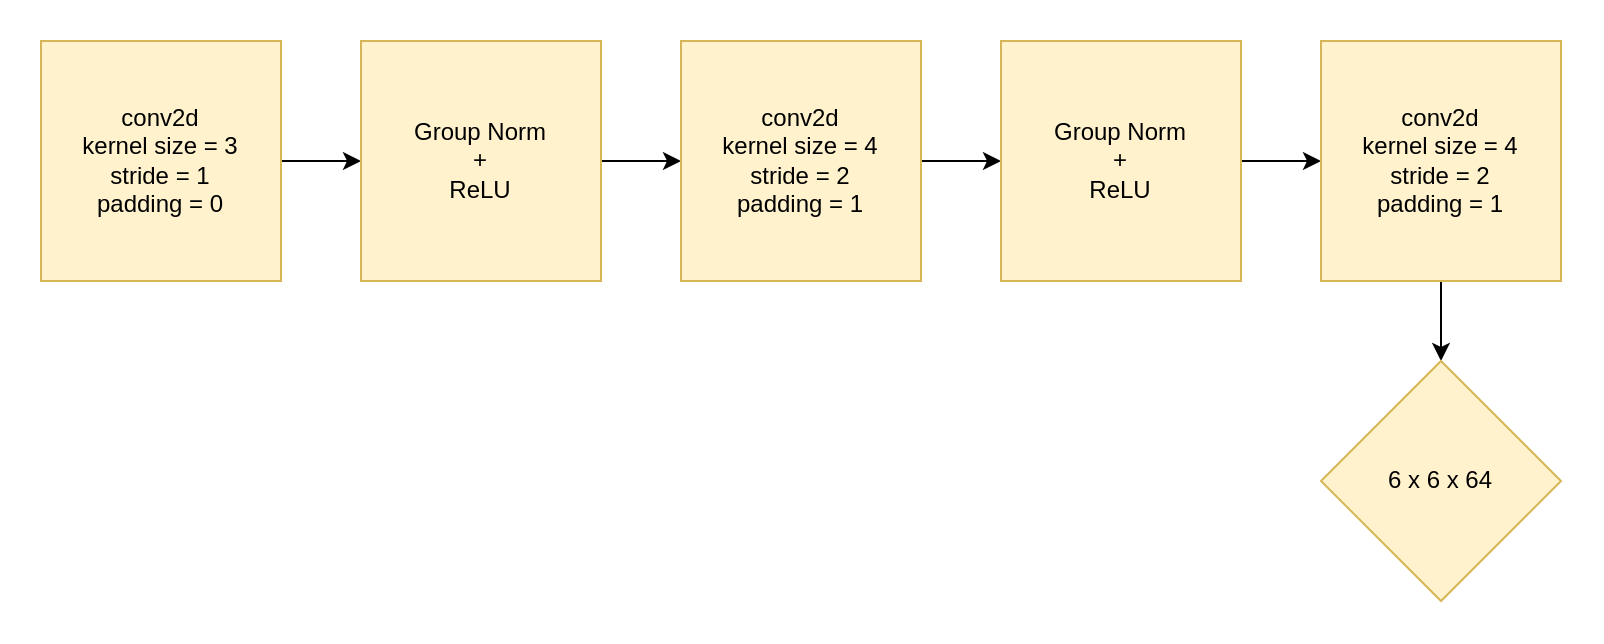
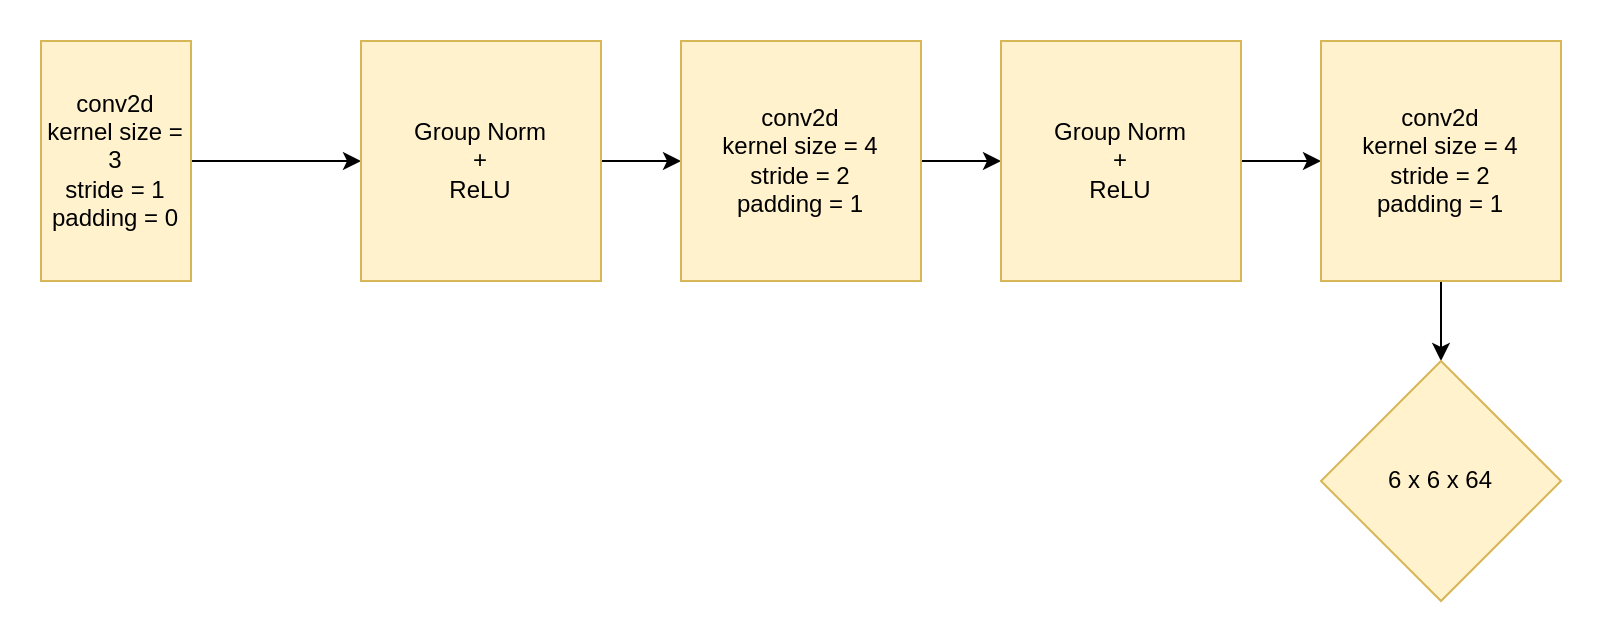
- <mxCell id="3" value="conv2d&lt;br&gt;kernel size = 3&lt;br&gt;stride = 1&lt;br&gt;padding = 0" style="whiteSpace=wrap;html=1;aspect=fixed;fillColor=#fff2cc;strokeColor=#d6b656;" vertex="1" parent="1"><mxGeometry x="20" y="20" width="120" height="120" as="geometry" /></mxCell>
+ <mxCell id="3" value="conv2d&lt;br&gt;kernel size = 3&lt;br&gt;stride = 1&lt;br&gt;padding = 0" style="whiteSpace=wrap;html=1;aspect=fixed;fillColor=#fff2cc;strokeColor=#d6b656;" vertex="1" parent="1"><mxGeometry x="20" y="20" width="75" height="120" as="geometry" /></mxCell>
